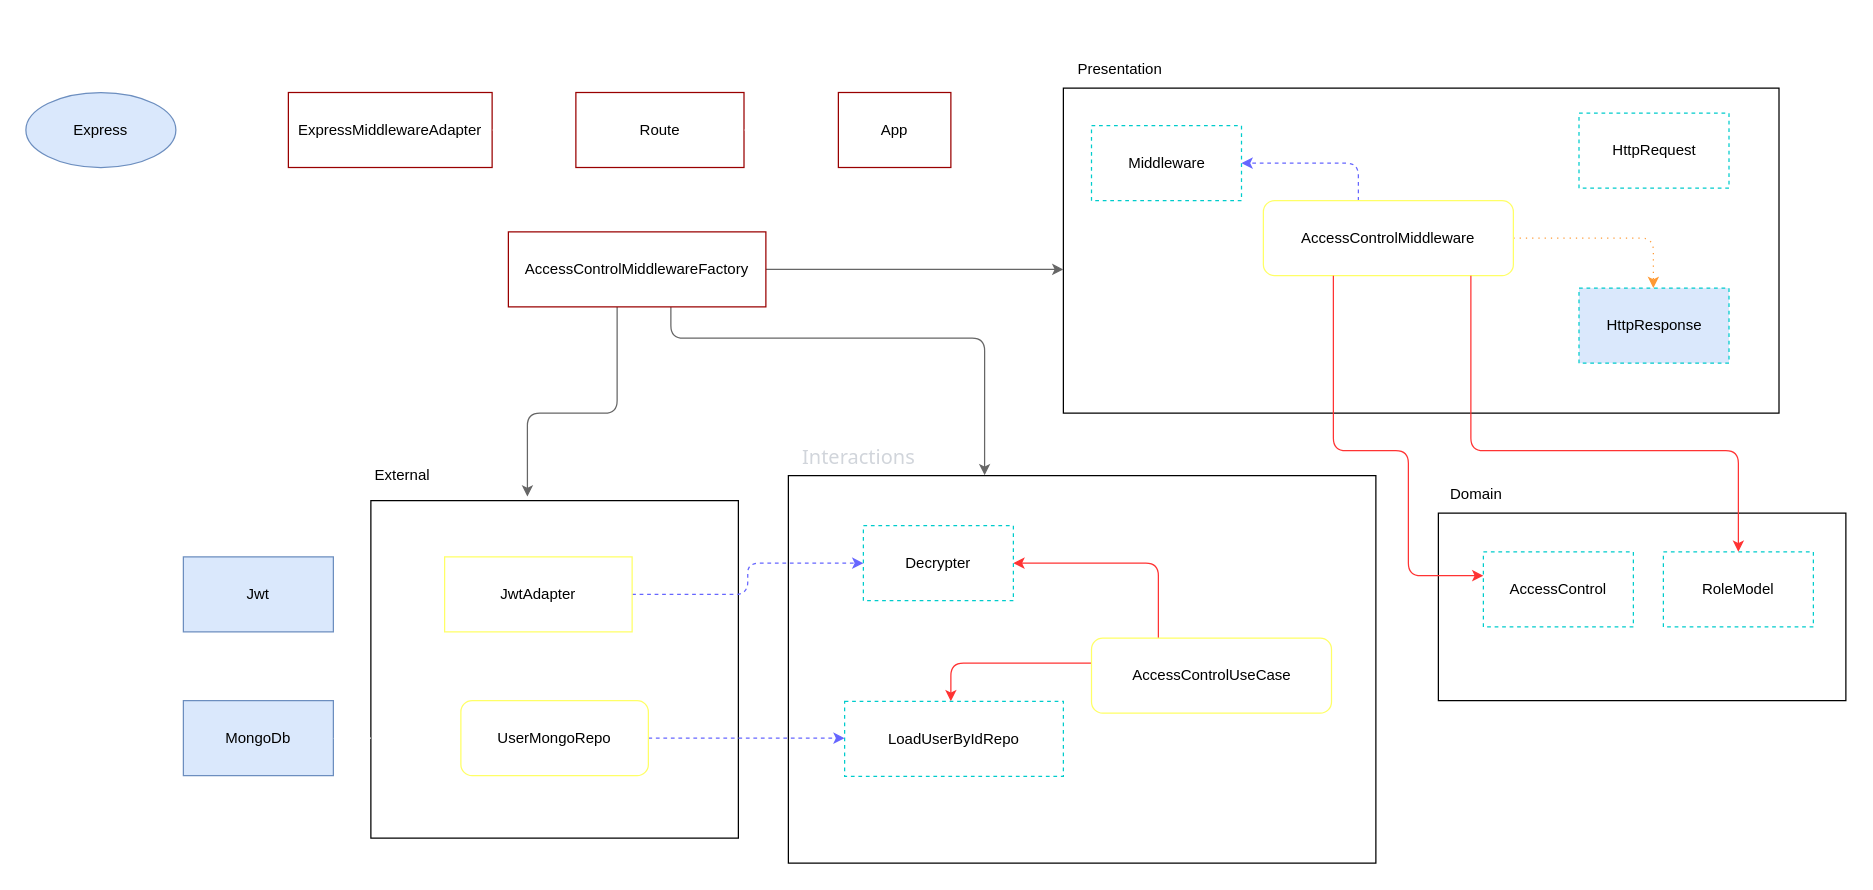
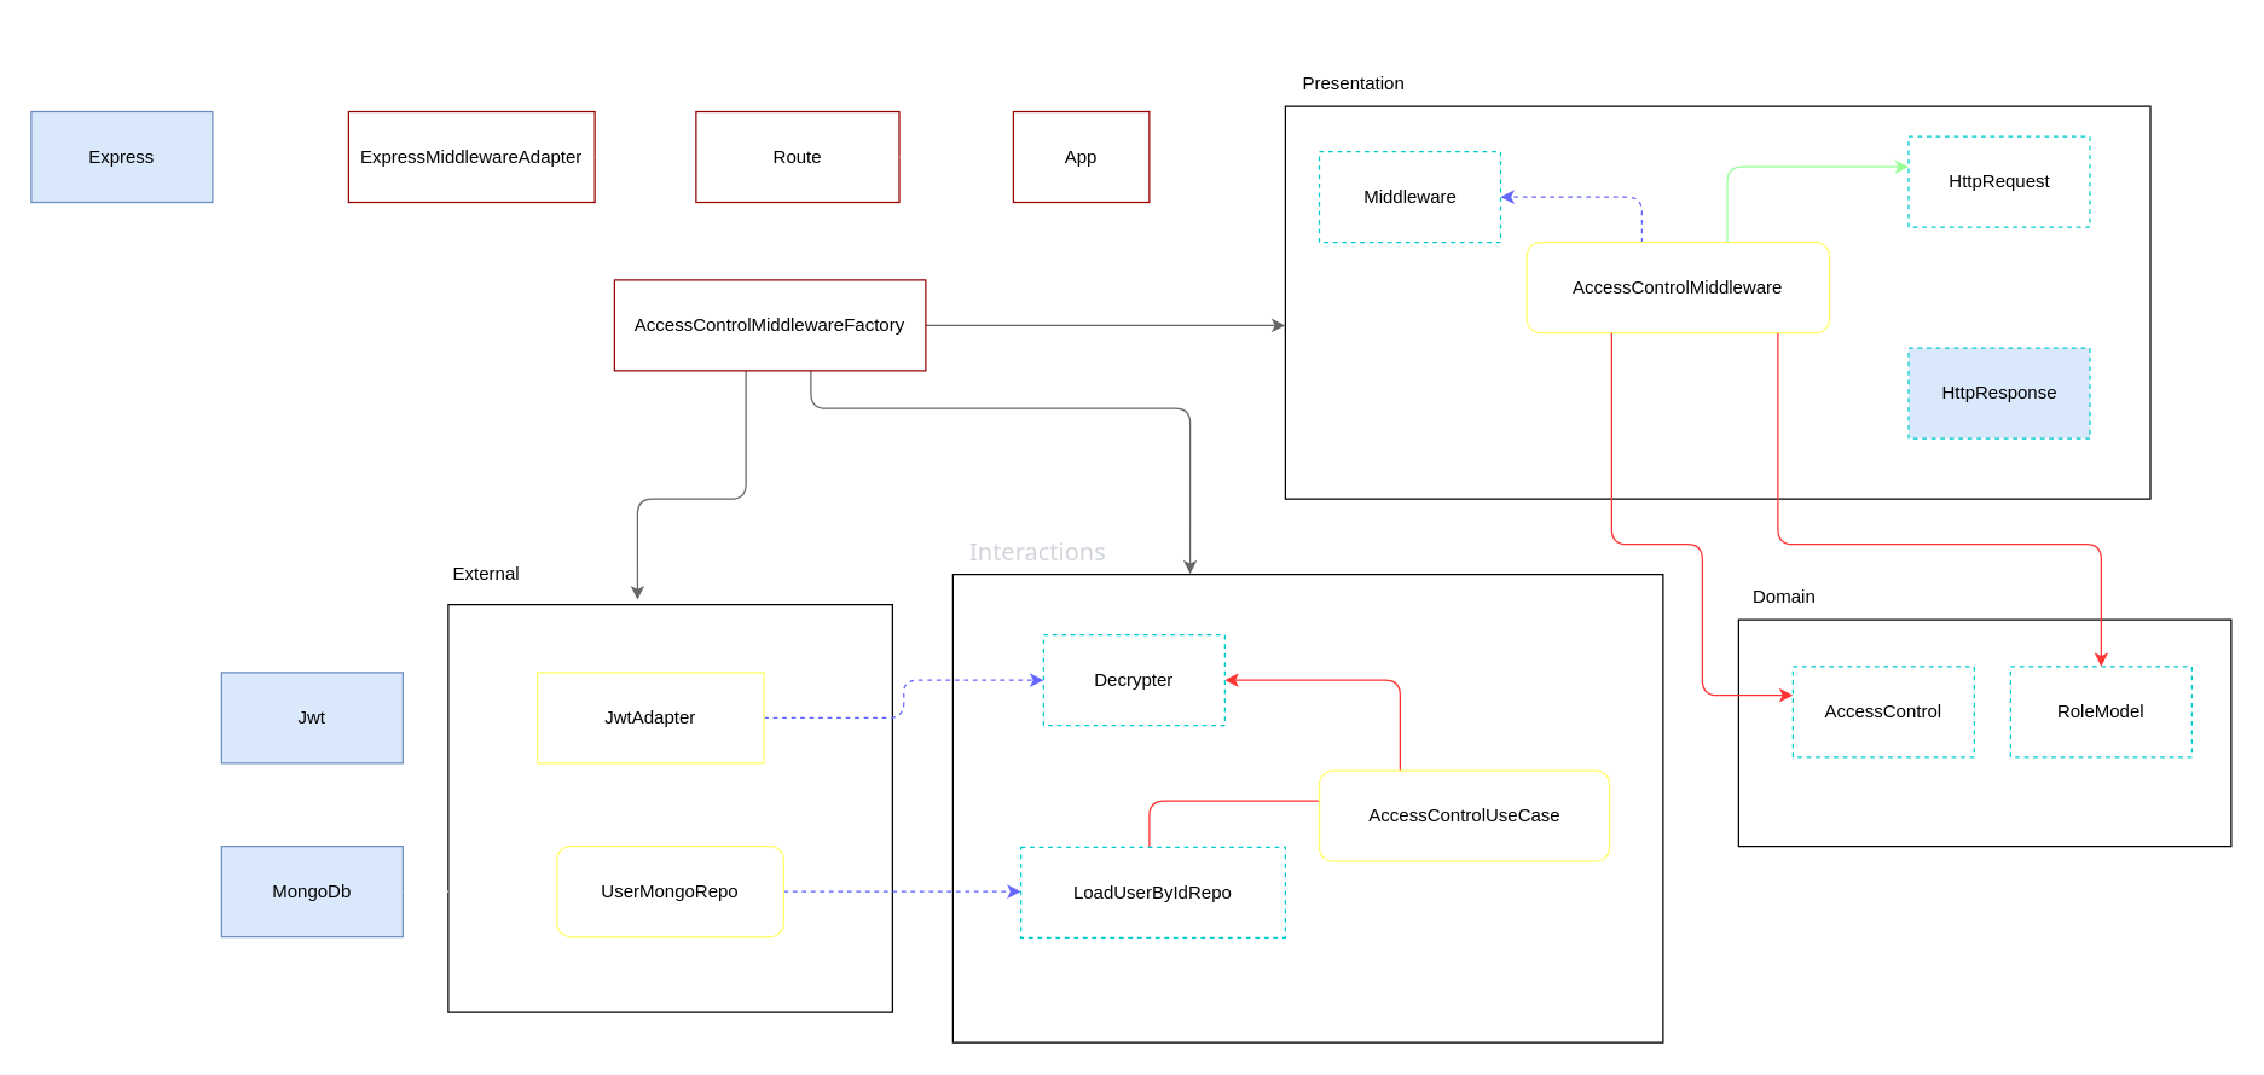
- <mxCell id="43" value="&lt;font color=&quot;#000000&quot;&gt;Express&lt;/font&gt;" style="ellipse;whiteSpace=wrap;html=1;fillColor=#dae8fc;strokeColor=#6c8ebf;" vertex="1" parent="1"><mxGeometry x="20" y="73.5" width="120" height="60" as="geometry" /></mxCell>
+ <mxCell id="43" value="&lt;font color=&quot;#000000&quot;&gt;Express&lt;/font&gt;" style="rounded=0;whiteSpace=wrap;html=1;fillColor=#dae8fc;strokeColor=#6c8ebf;" vertex="1" parent="1"><mxGeometry x="20" y="73.5" width="120" height="60" as="geometry" /></mxCell>
+ <mxCell id="3" style="edgeStyle=orthogonalEdgeStyle;html=1;strokeColor=#99ff99;" edge="1" parent="1" source="6" target="9"><mxGeometry relative="1" as="geometry"><Array as="points"><mxPoint x="1142.5" y="110" /></Array></mxGeometry></mxCell>
- <mxCell id="4" style="edgeStyle=orthogonalEdgeStyle;html=1;strokeColor=#ff9933;dashed=1;dashPattern=1 4;" edge="1" parent="1" source="6" target="10"><mxGeometry relative="1" as="geometry"><Array as="points"><mxPoint x="1322" y="190" /></Array></mxGeometry></mxCell>
- <mxCell id="13" style="edgeStyle=orthogonalEdgeStyle;html=1;strokeColor=#ff3333;" edge="1" parent="1" source="14" target="17"><mxGeometry relative="1" as="geometry"><Array as="points"><mxPoint x="760" y="530" /></Array></mxGeometry></mxCell>
+ <mxCell id="13" style="edgeStyle=orthogonalEdgeStyle;html=1;strokeColor=#ff3333;endArrow=none;" edge="1" parent="1" source="14" target="17"><mxGeometry relative="1" as="geometry"><Array as="points"><mxPoint x="760" y="530" /></Array></mxGeometry></mxCell>
